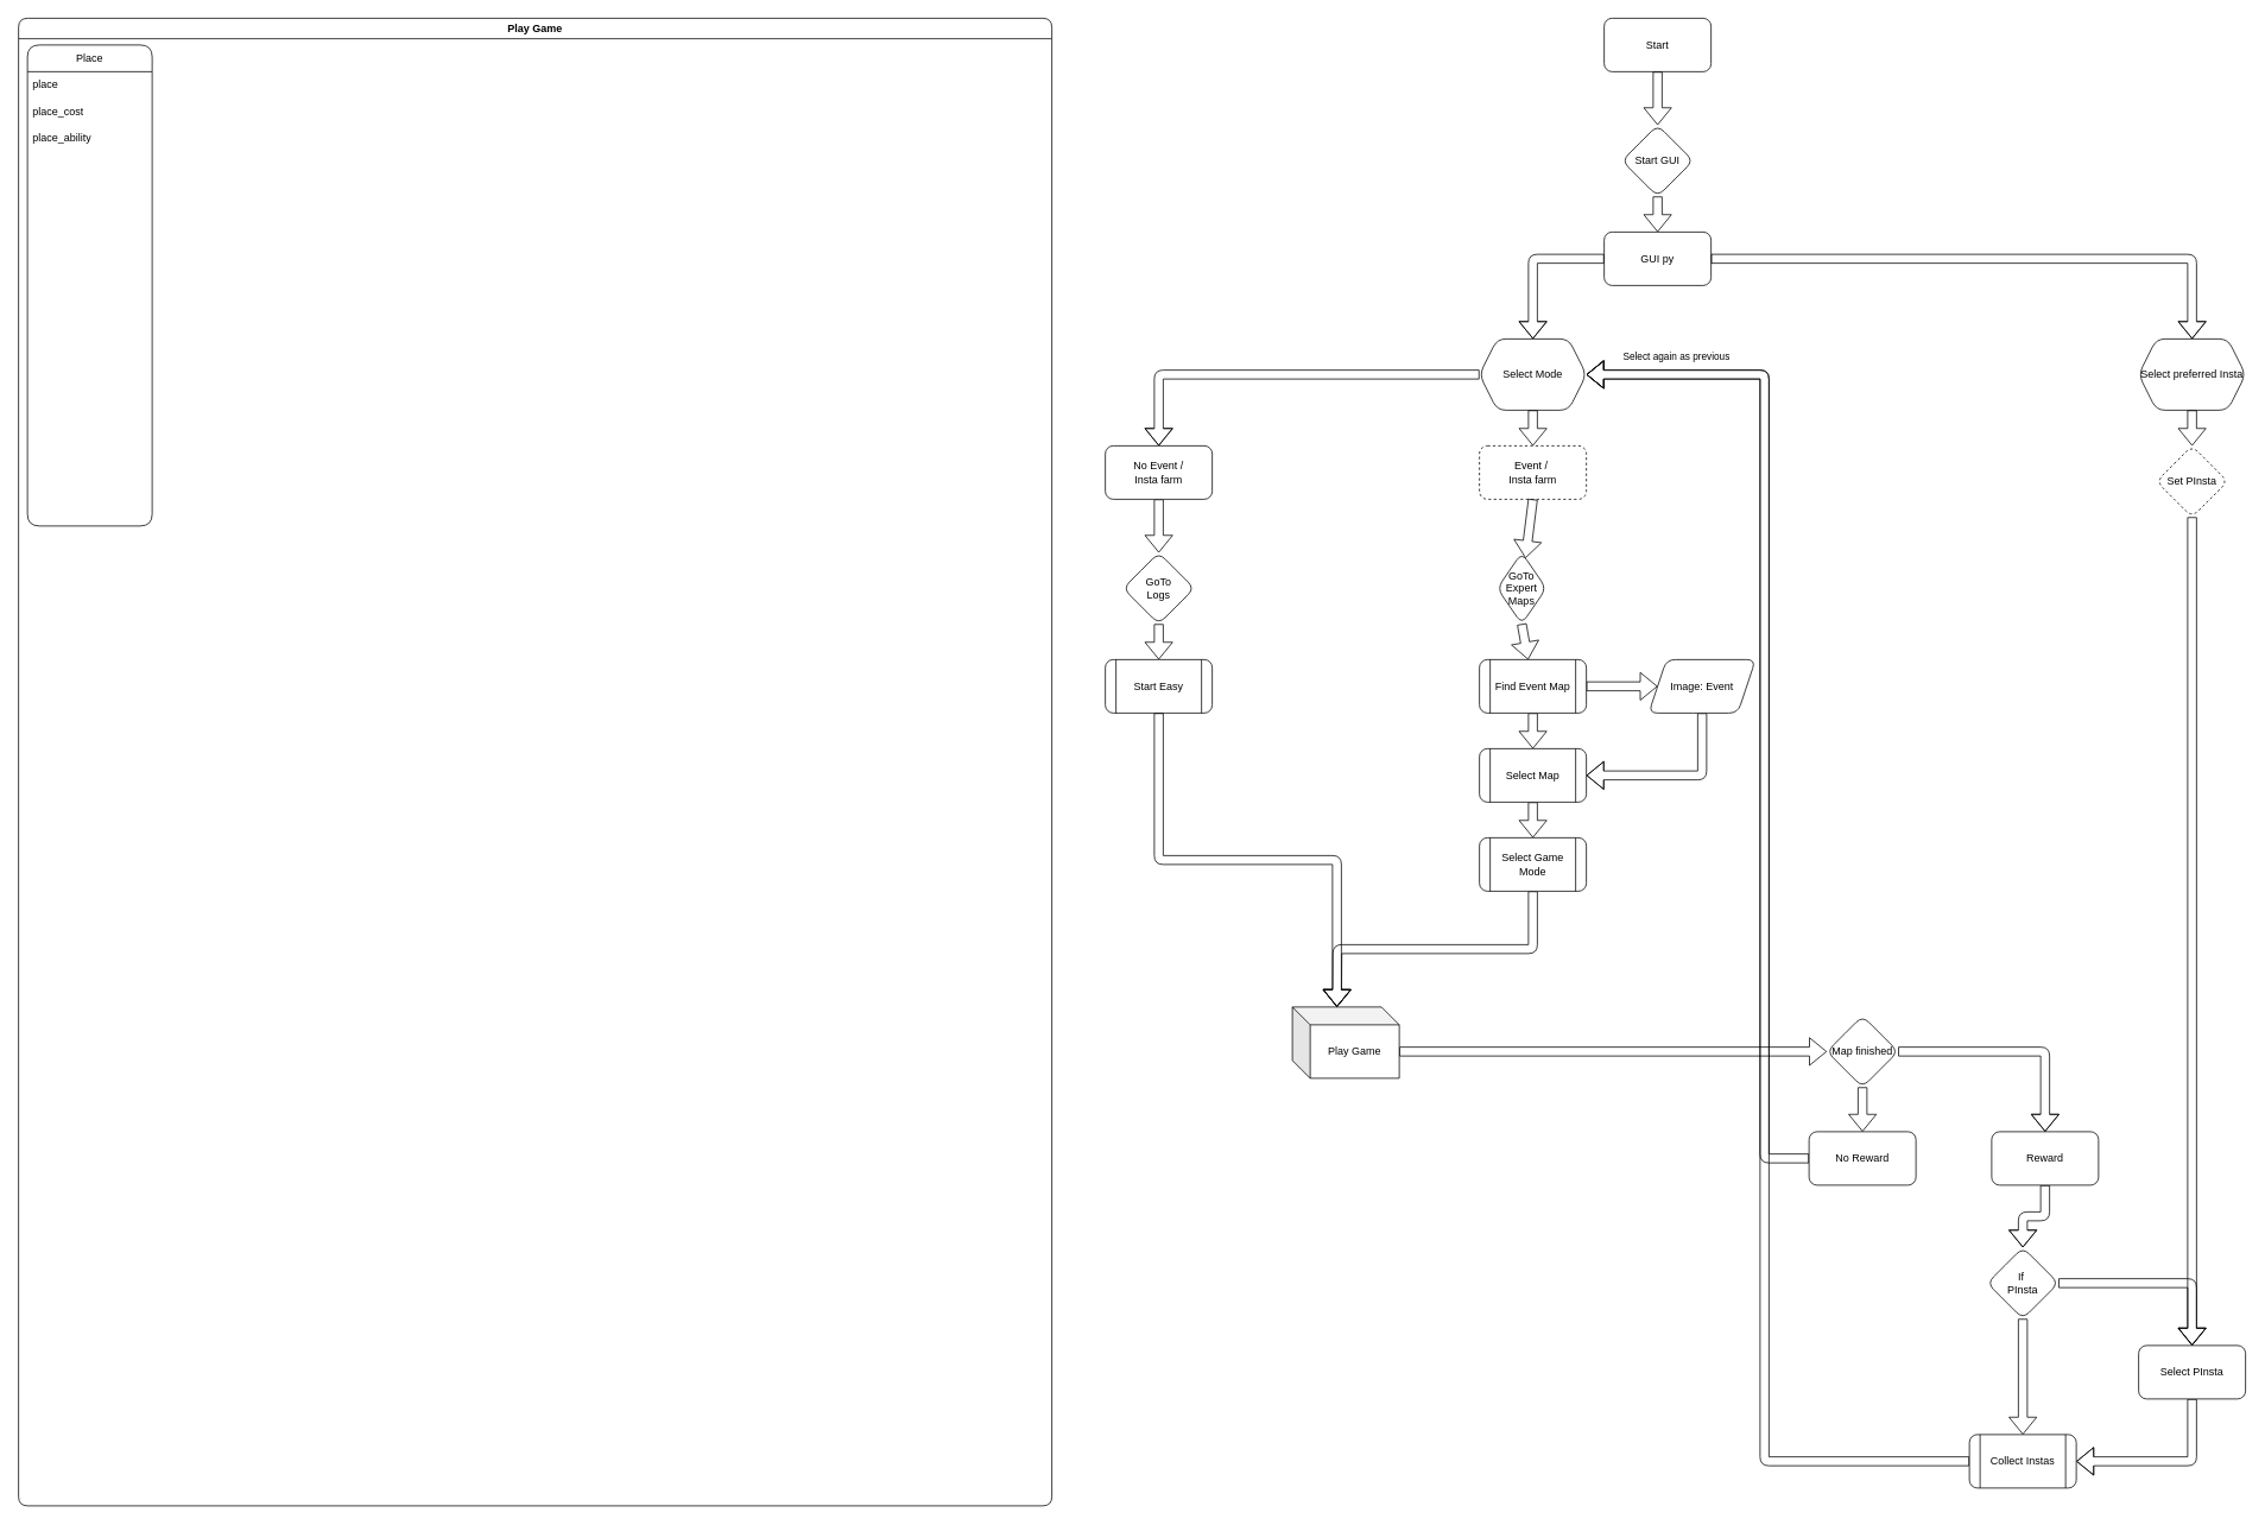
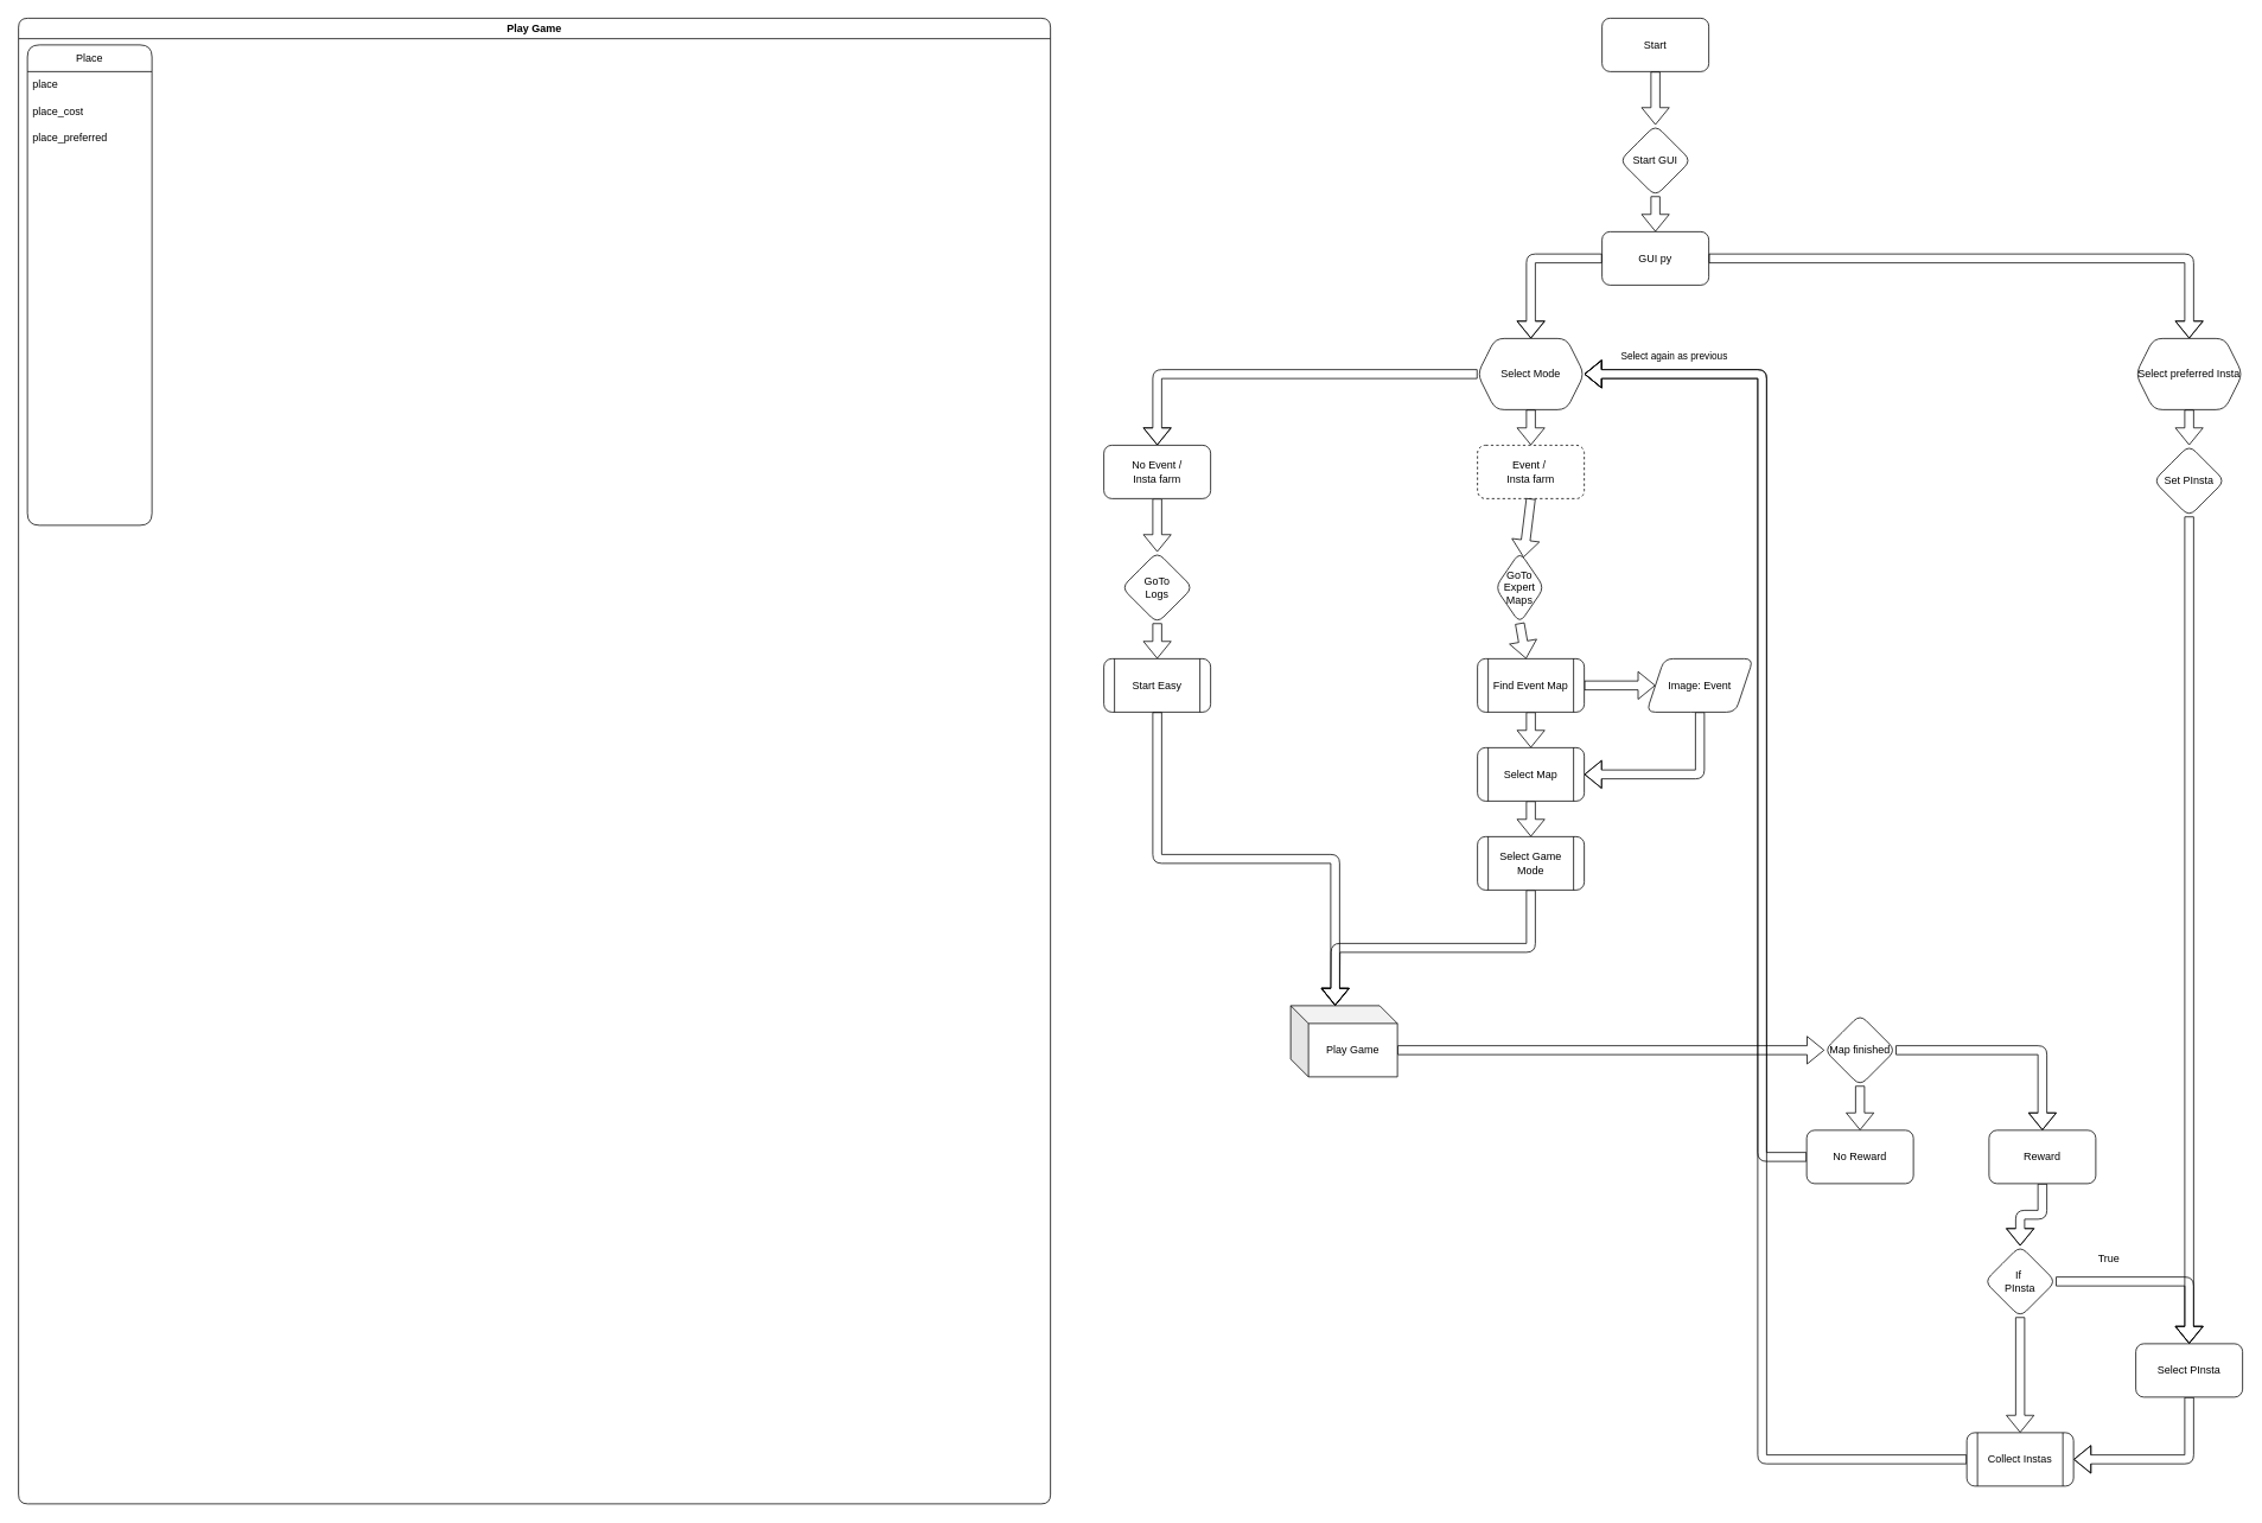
- <mxCell id="57" value="place_ability" style="text;strokeColor=none;fillColor=none;align=left;verticalAlign=middle;spacingLeft=4;spacingRight=4;overflow=hidden;points=[[0,0.5],[1,0.5]];portConstraint=eastwest;rotatable=0;whiteSpace=wrap;html=1;" vertex="1" parent="54"><mxGeometry y="90" width="140" height="30" as="geometry" /></mxCell>
+ <mxCell id="57" value="place_preferred" style="text;strokeColor=none;fillColor=none;align=left;verticalAlign=middle;spacingLeft=4;spacingRight=4;overflow=hidden;points=[[0,0.5],[1,0.5]];portConstraint=eastwest;rotatable=0;whiteSpace=wrap;html=1;" vertex="1" parent="54"><mxGeometry y="90" width="140" height="30" as="geometry" /></mxCell>
- <mxCell id="17" value="Set PInsta" style="rhombus;whiteSpace=wrap;html=1;rounded=1;dashed=1;" vertex="1" parent="1"><mxGeometry x="2420" y="500" width="80" height="80" as="geometry" /></mxCell>
+ <mxCell id="17" value="Set PInsta" style="rhombus;whiteSpace=wrap;html=1;rounded=1;" vertex="1" parent="1"><mxGeometry x="2420" y="500" width="80" height="80" as="geometry" /></mxCell>
+ <mxCell id="50" value="True" style="text;html=1;strokeColor=none;fillColor=none;align=center;verticalAlign=middle;whiteSpace=wrap;rounded=0;" vertex="1" parent="1"><mxGeometry x="2340" y="1400" width="60" height="30" as="geometry" /></mxCell>
